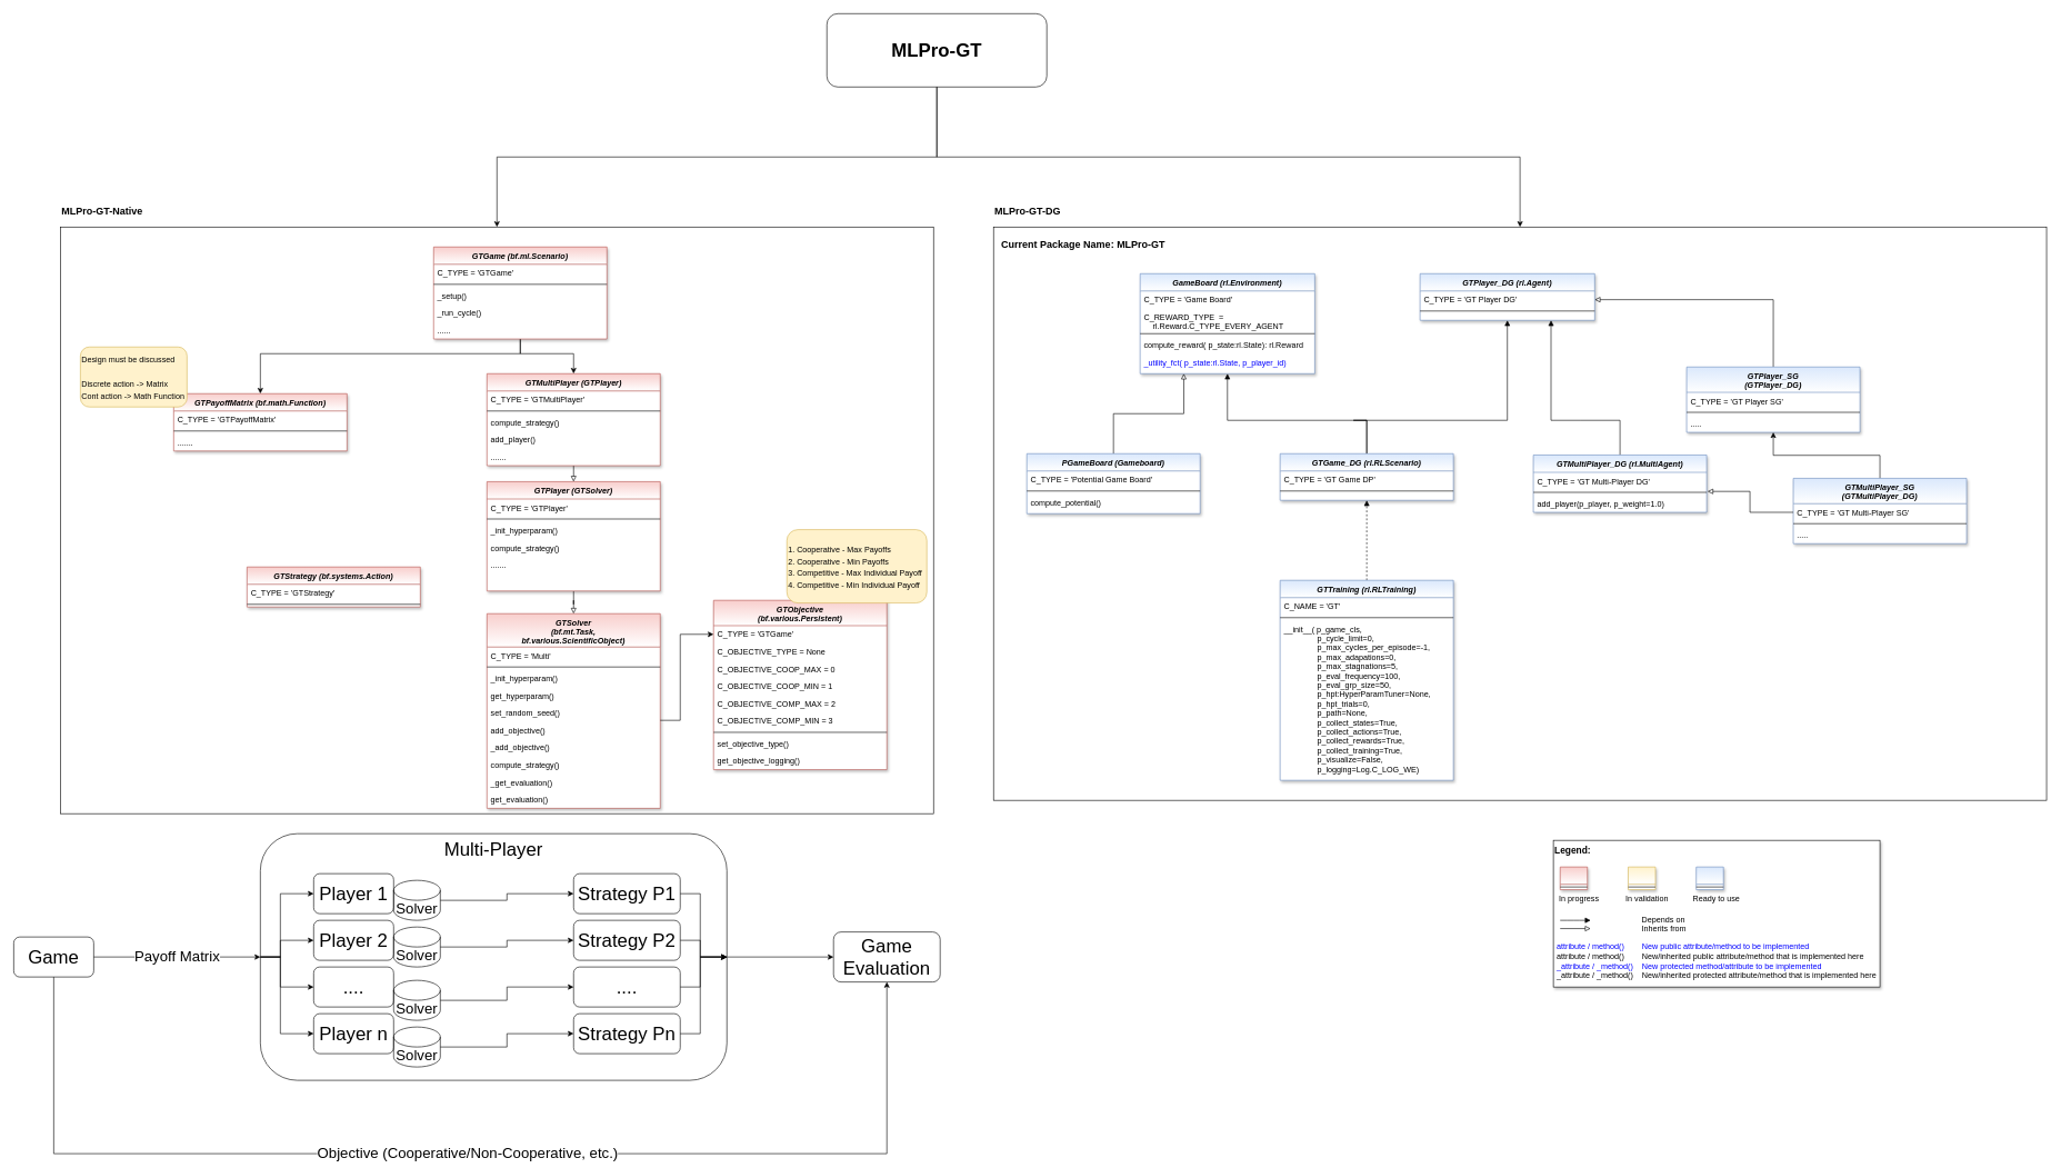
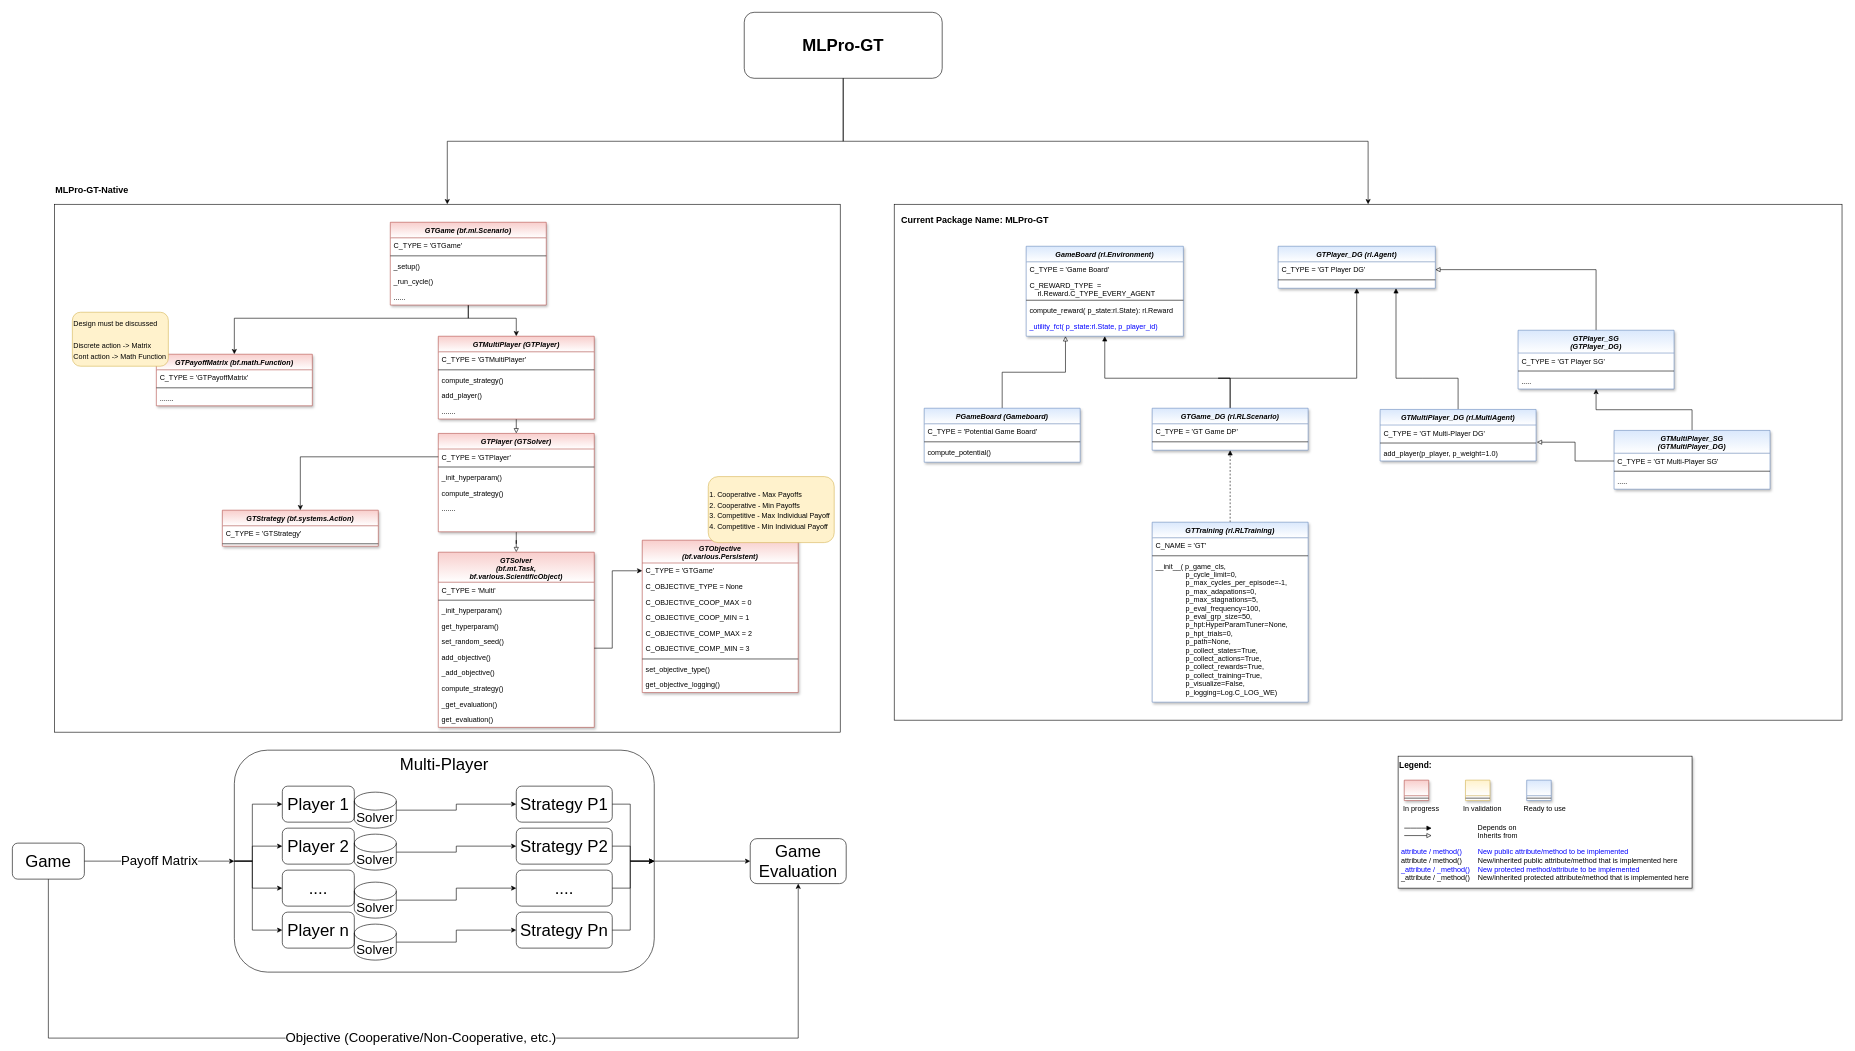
- <mxCell id="43" value="MLPro-GT-DG" style="text;html=1;strokeColor=none;fillColor=none;align=left;verticalAlign=middle;whiteSpace=wrap;rounded=0;fontSize=15;fontStyle=1" parent="1" vertex="1"><mxGeometry x="1490" y="300" width="290" height="30" as="geometry" /></mxCell>
+ <mxCell id="87" style="edgeStyle=orthogonalEdgeStyle;rounded=0;orthogonalLoop=1;jettySize=auto;html=1;exitX=0;exitY=0.5;exitDx=0;exitDy=0;entryX=0.5;entryY=0;entryDx=0;entryDy=0;strokeColor=#000000;fontSize=12;fontColor=#FF0000;endArrow=classic;endFill=1;" parent="1" source="56" target="61" edge="1"><mxGeometry relative="1" as="geometry" /></mxCell>
